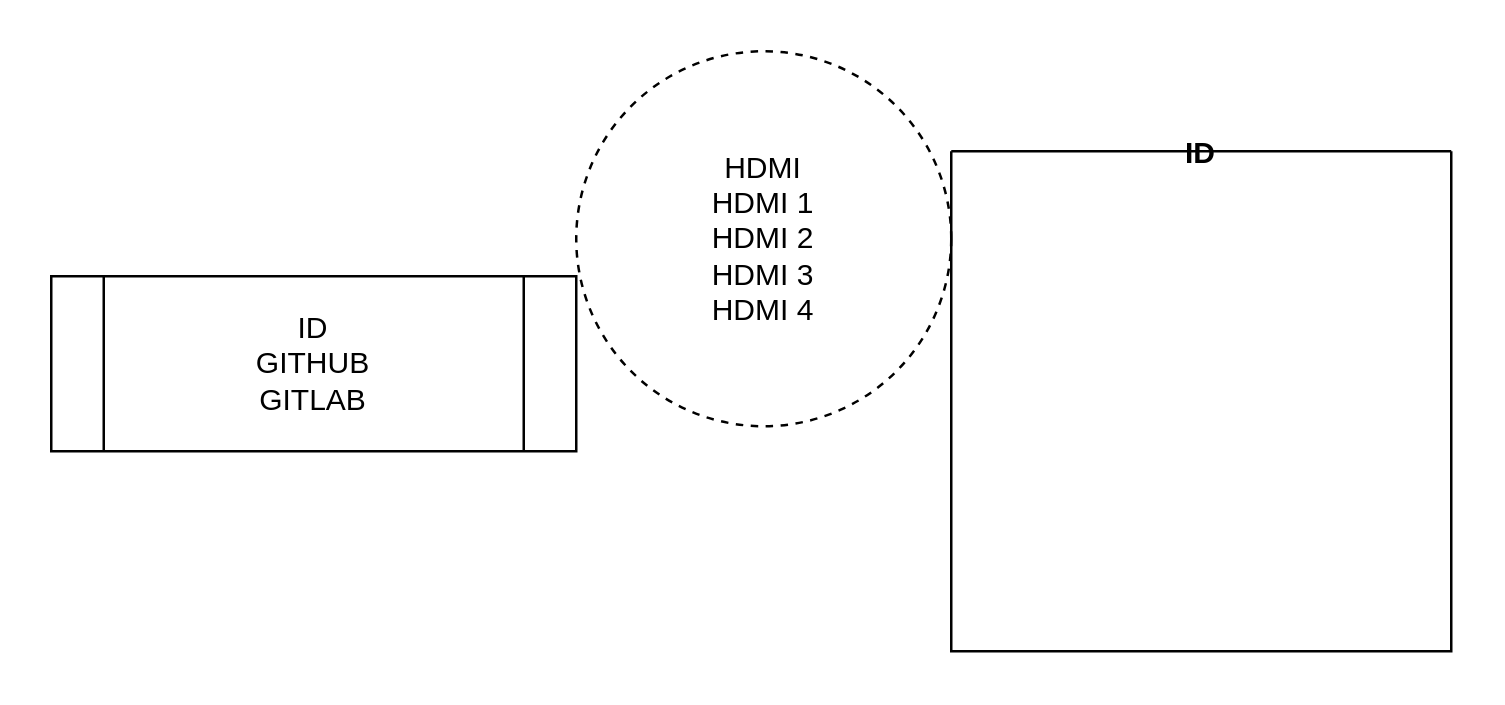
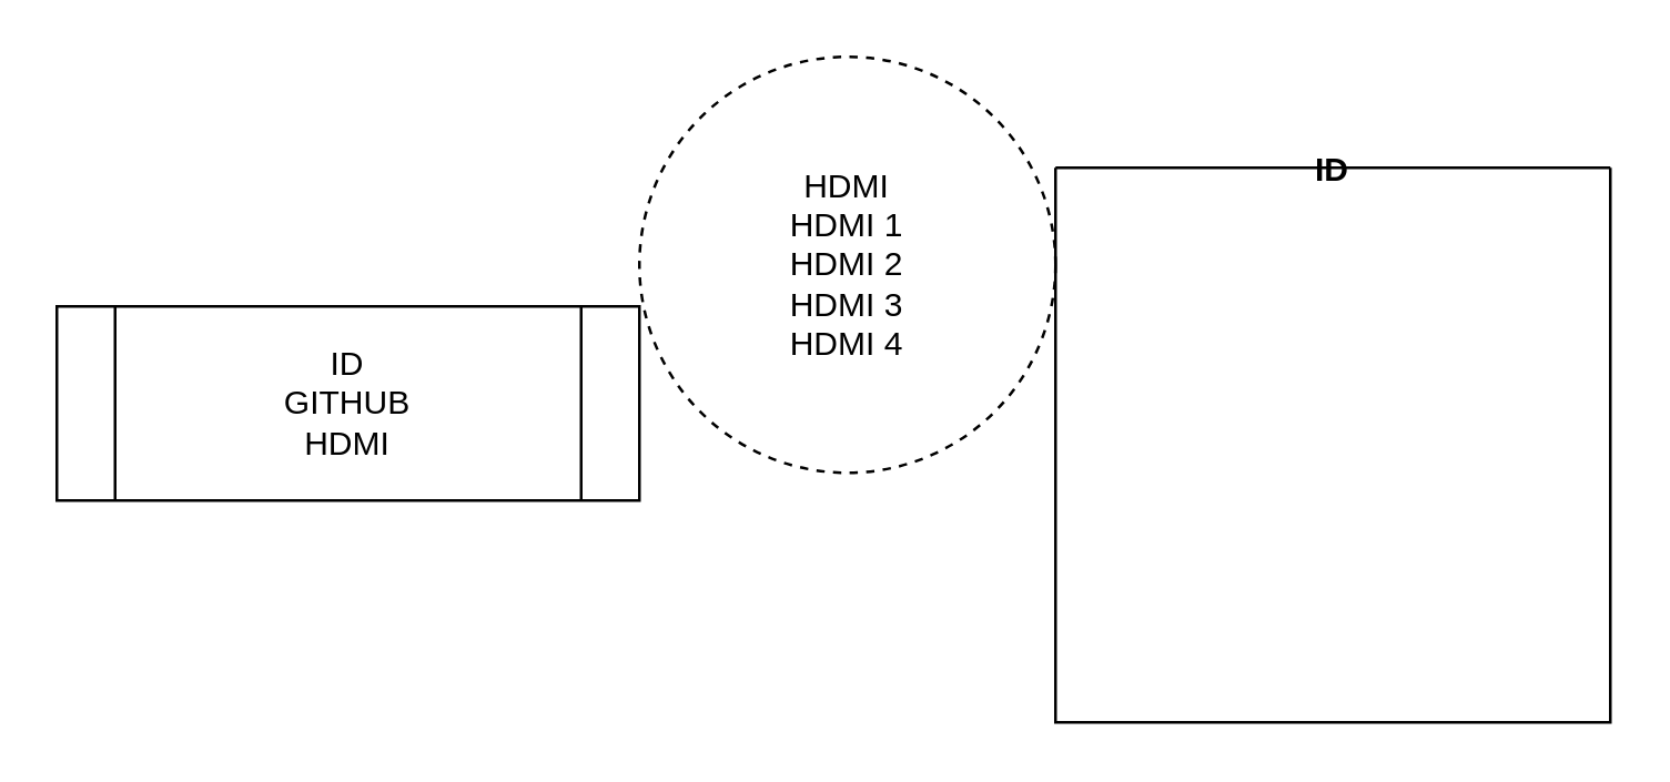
- <mxCell id="3" value="&lt;div&gt;ID&lt;/div&gt;&lt;div&gt;GITHUB&lt;/div&gt;&lt;div&gt;GITLAB&lt;br&gt;&lt;/div&gt;" style="shape=process;whiteSpace=wrap;html=1;backgroundOutline=1;" vertex="1" parent="1"><mxGeometry x="20" y="110" width="210" height="70" as="geometry" /></mxCell>
+ <mxCell id="3" value="&lt;div&gt;ID&lt;/div&gt;&lt;div&gt;GITHUB&lt;/div&gt;&lt;div&gt;HDMI&lt;br&gt;&lt;/div&gt;" style="shape=process;whiteSpace=wrap;html=1;backgroundOutline=1;" vertex="1" parent="1"><mxGeometry x="20" y="110" width="210" height="70" as="geometry" /></mxCell>
